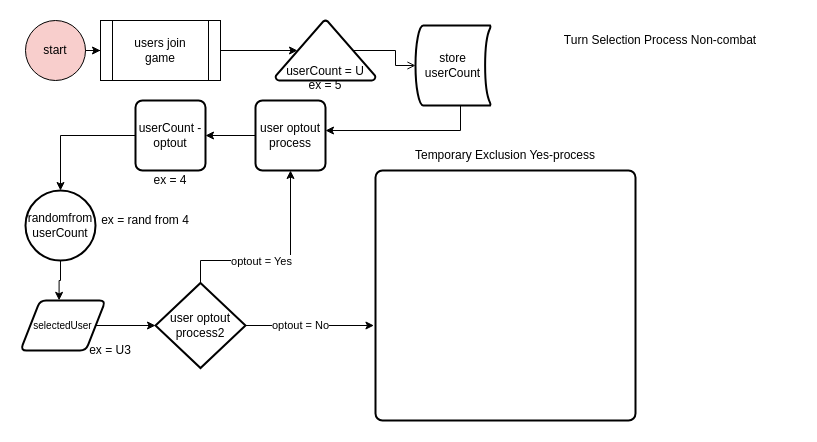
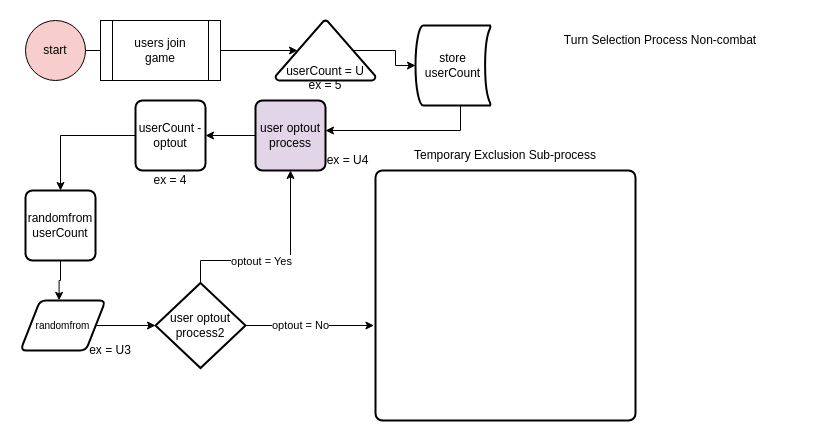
- <mxCell id="3" style="edgeStyle=orthogonalEdgeStyle;rounded=0;orthogonalLoop=1;jettySize=auto;html=1;entryX=0;entryY=0.5;entryDx=0;entryDy=0;" edge="1" parent="1" source="4" target="10"><mxGeometry relative="1" as="geometry" /></mxCell>
+ <mxCell id="3" style="edgeStyle=orthogonalEdgeStyle;rounded=0;orthogonalLoop=1;jettySize=auto;html=1;entryX=0;entryY=0.5;entryDx=0;entryDy=0;endArrow=none;" edge="1" parent="1" source="4" target="10"><mxGeometry relative="1" as="geometry" /></mxCell>
- <mxCell id="5" style="edgeStyle=orthogonalEdgeStyle;rounded=0;orthogonalLoop=1;jettySize=auto;html=1;exitX=0.78;exitY=0.5;exitDx=0;exitDy=0;exitPerimeter=0;entryX=0;entryY=0.5;entryDx=0;entryDy=0;entryPerimeter=0;endArrow=open;" edge="1" parent="1" source="6" target="8"><mxGeometry relative="1" as="geometry" /></mxCell>
+ <mxCell id="5" style="edgeStyle=orthogonalEdgeStyle;rounded=0;orthogonalLoop=1;jettySize=auto;html=1;exitX=0.78;exitY=0.5;exitDx=0;exitDy=0;exitPerimeter=0;entryX=0;entryY=0.5;entryDx=0;entryDy=0;entryPerimeter=0;" edge="1" parent="1" source="6" target="8"><mxGeometry relative="1" as="geometry" /></mxCell>
- <mxCell id="20" value="user optout process" style="rounded=1;whiteSpace=wrap;html=1;absoluteArcSize=1;arcSize=14;strokeWidth=2;" vertex="1" parent="1"><mxGeometry x="255" y="100" width="70" height="70" as="geometry" /></mxCell>
+ <mxCell id="20" value="user optout process" style="rounded=1;whiteSpace=wrap;html=1;absoluteArcSize=1;arcSize=14;strokeWidth=2;fillColor=#e1d5e7;" vertex="1" parent="1"><mxGeometry x="255" y="100" width="70" height="70" as="geometry" /></mxCell>
- <mxCell id="14" value="Temporary Exclusion Yes-process" style="text;html=1;strokeColor=none;fillColor=none;align=center;verticalAlign=middle;whiteSpace=wrap;rounded=0;" vertex="1" parent="1"><mxGeometry x="375" y="145" width="260" height="20" as="geometry" /></mxCell>
+ <mxCell id="14" value="Temporary Exclusion Sub-process" style="text;html=1;strokeColor=none;fillColor=none;align=center;verticalAlign=middle;whiteSpace=wrap;rounded=0;" vertex="1" parent="1"><mxGeometry x="375" y="145" width="260" height="20" as="geometry" /></mxCell>
+ <mxCell id="23" value="ex = U4" style="text;html=1;strokeColor=none;fillColor=none;align=center;verticalAlign=middle;whiteSpace=wrap;rounded=0;" vertex="1" parent="1"><mxGeometry x="325" y="150" width="45" height="20" as="geometry" /></mxCell>
- <mxCell id="25" value="ex = rand from 4" style="text;html=1;strokeColor=none;fillColor=none;align=center;verticalAlign=middle;whiteSpace=wrap;rounded=0;" vertex="1" parent="1"><mxGeometry x="95" y="210" width="100" height="20" as="geometry" /></mxCell>
- <mxCell id="12" value="randomfrom userCount" style="ellipse;whiteSpace=wrap;html=1;absoluteArcSize=1;arcSize=14;strokeWidth=2;" vertex="1" parent="1"><mxGeometry x="25" y="190" width="70" height="70" as="geometry" /></mxCell>
+ <mxCell id="12" value="randomfrom userCount" style="rounded=1;whiteSpace=wrap;html=1;absoluteArcSize=1;arcSize=14;strokeWidth=2;" vertex="1" parent="1"><mxGeometry x="25" y="190" width="70" height="70" as="geometry" /></mxCell>
- <mxCell id="16" value="&lt;div style=&quot;font-size: 10px&quot;&gt;&lt;font style=&quot;font-size: 10px&quot;&gt;selectedUser&lt;/font&gt;&lt;/div&gt;" style="shape=parallelogram;html=1;strokeWidth=2;perimeter=parallelogramPerimeter;whiteSpace=wrap;rounded=1;arcSize=12;size=0.23;" vertex="1" parent="1"><mxGeometry x="20" y="300" width="85" height="50" as="geometry" /></mxCell>
+ <mxCell id="16" value="&lt;div style=&quot;font-size: 10px&quot;&gt;&lt;font style=&quot;font-size: 10px&quot;&gt;randomfrom&lt;/font&gt;&lt;/div&gt;" style="shape=parallelogram;html=1;strokeWidth=2;perimeter=parallelogramPerimeter;whiteSpace=wrap;rounded=1;arcSize=12;size=0.23;" vertex="1" parent="1"><mxGeometry x="20" y="300" width="85" height="50" as="geometry" /></mxCell>
